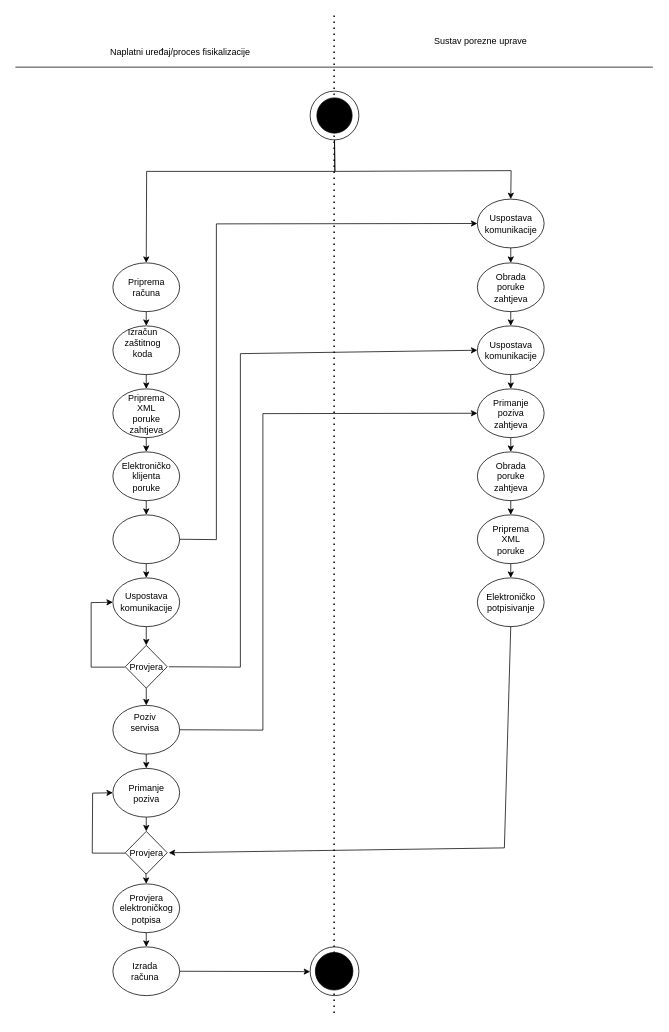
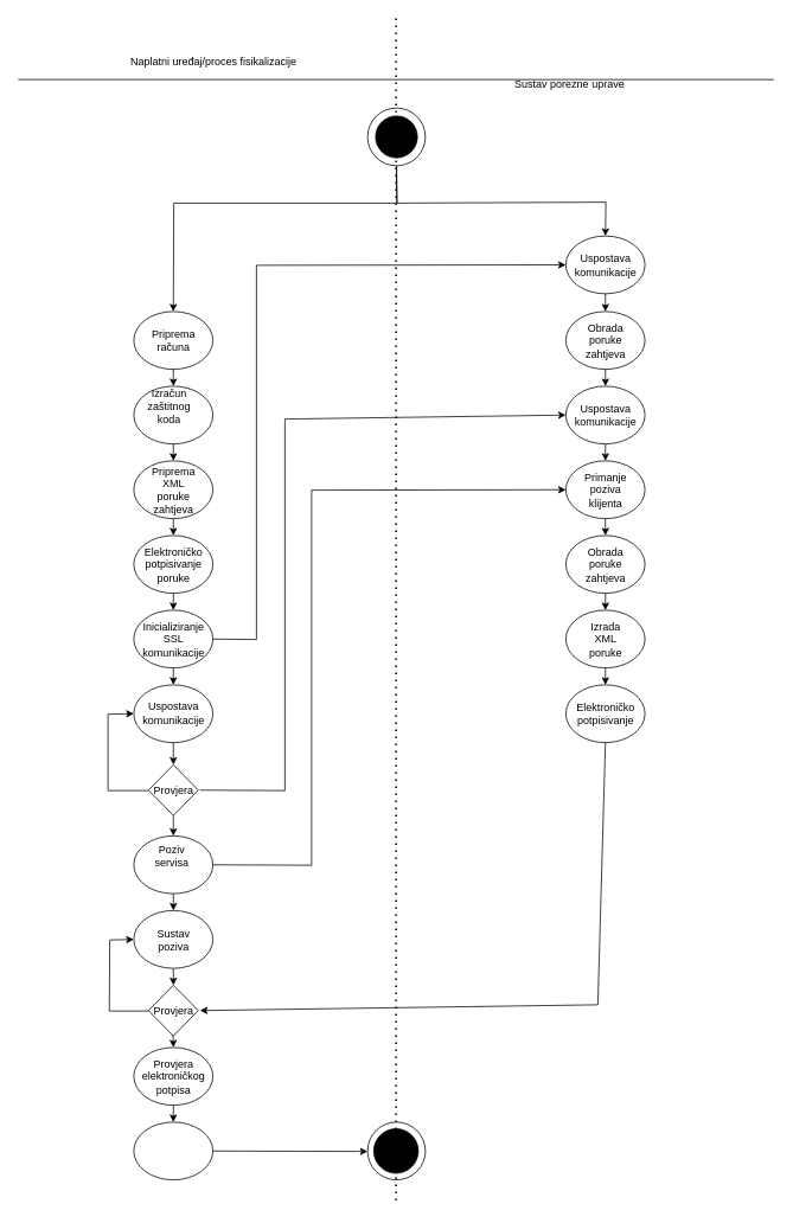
- <mxCell id="73" value="Sustav porezne uprave" style="text;html=1;strokeColor=none;fillColor=none;align=center;verticalAlign=middle;whiteSpace=wrap;rounded=0;" parent="1" vertex="1"><mxGeometry x="554" y="39" width="173" height="30" as="geometry" /></mxCell>
+ <mxCell id="73" value="Sustav porezne uprave" style="text;html=1;strokeColor=none;fillColor=none;align=center;verticalAlign=middle;whiteSpace=wrap;rounded=0;" parent="1" vertex="1"><mxGeometry x="554" y="79" width="173" height="30" as="geometry" /></mxCell>
- <mxCell id="56" value="Primanje poziva zahtjeva" style="text;html=1;strokeColor=none;fillColor=none;align=center;verticalAlign=middle;whiteSpace=wrap;rounded=0;" parent="1" vertex="1"><mxGeometry x="650.5" y="535.5" width="60" height="30" as="geometry" /></mxCell>
+ <mxCell id="56" value="Primanje poziva klijenta" style="text;html=1;strokeColor=none;fillColor=none;align=center;verticalAlign=middle;whiteSpace=wrap;rounded=0;" parent="1" vertex="1"><mxGeometry x="650.5" y="535.5" width="60" height="30" as="geometry" /></mxCell>
- <mxCell id="45" value="Elektroničko klijenta poruke" style="text;html=1;strokeColor=none;fillColor=none;align=center;verticalAlign=middle;whiteSpace=wrap;rounded=0;" parent="1" vertex="1"><mxGeometry x="164.5" y="619.5" width="60" height="30" as="geometry" /></mxCell>
+ <mxCell id="45" value="Elektroničko potpisivanje poruke" style="text;html=1;strokeColor=none;fillColor=none;align=center;verticalAlign=middle;whiteSpace=wrap;rounded=0;" parent="1" vertex="1"><mxGeometry x="164.5" y="619.5" width="60" height="30" as="geometry" /></mxCell>
+ <mxCell id="47" value="Inicializiranje SSL komunikacije" style="text;html=1;strokeColor=none;fillColor=none;align=center;verticalAlign=middle;whiteSpace=wrap;rounded=0;" parent="1" vertex="1"><mxGeometry x="164.5" y="703.5" width="60" height="30" as="geometry" /></mxCell>
- <mxCell id="58" value="Priprema XML poruke" style="text;html=1;strokeColor=none;fillColor=none;align=center;verticalAlign=middle;whiteSpace=wrap;rounded=0;" parent="1" vertex="1"><mxGeometry x="650.5" y="703.5" width="60" height="30" as="geometry" /></mxCell>
+ <mxCell id="58" value="Izrada XML poruke" style="text;html=1;strokeColor=none;fillColor=none;align=center;verticalAlign=middle;whiteSpace=wrap;rounded=0;" parent="1" vertex="1"><mxGeometry x="650.5" y="703.5" width="60" height="30" as="geometry" /></mxCell>
- <mxCell id="48" value="Primanje poziva" style="text;html=1;strokeColor=none;fillColor=none;align=center;verticalAlign=middle;whiteSpace=wrap;rounded=0;" parent="1" vertex="1"><mxGeometry x="164.5" y="1041.5" width="60" height="30" as="geometry" /></mxCell>
+ <mxCell id="48" value="Sustav poziva" style="text;html=1;strokeColor=none;fillColor=none;align=center;verticalAlign=middle;whiteSpace=wrap;rounded=0;" parent="1" vertex="1"><mxGeometry x="164.5" y="1041.5" width="60" height="30" as="geometry" /></mxCell>
- <mxCell id="53" value="Izrada računa" style="text;html=1;strokeColor=none;fillColor=none;align=center;verticalAlign=middle;whiteSpace=wrap;rounded=0;" parent="1" vertex="1"><mxGeometry x="162.5" y="1279.5" width="60" height="30" as="geometry" /></mxCell>
